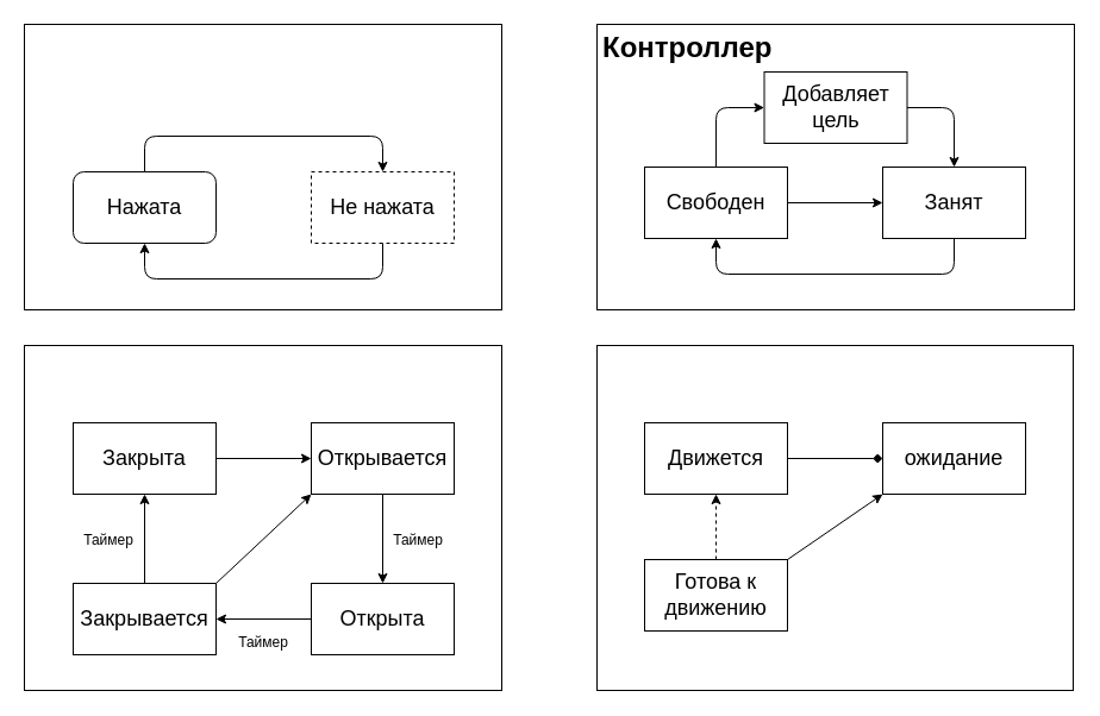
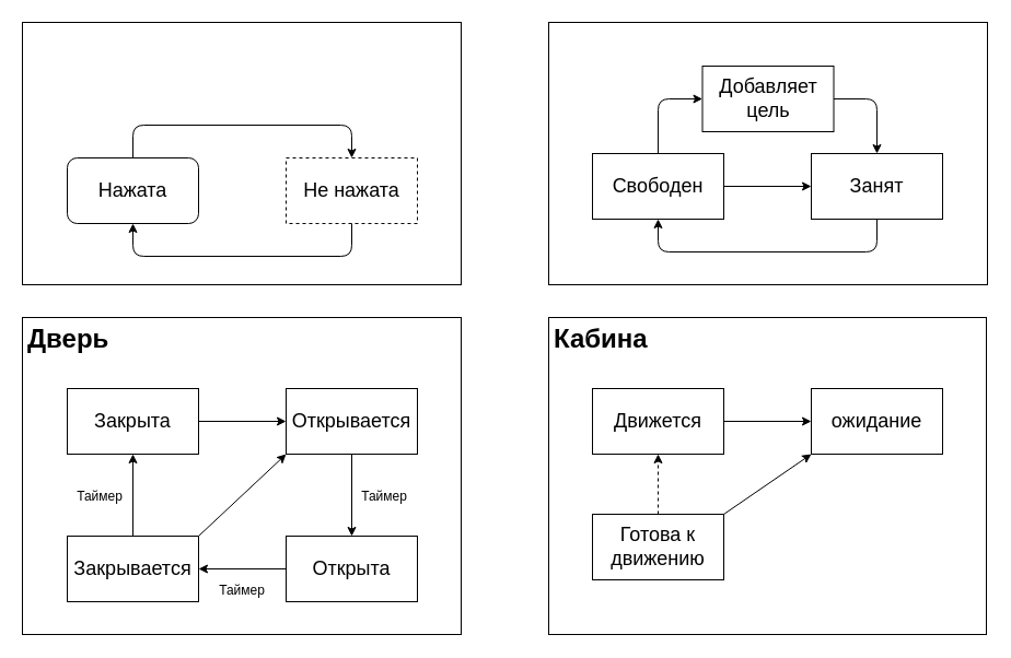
- <mxCell id="10" value="&lt;h1&gt;Контроллер&lt;/h1&gt;" style="text;html=1;strokeColor=none;fillColor=none;spacing=5;spacingTop=-20;whiteSpace=wrap;overflow=hidden;rounded=0;" parent="1" vertex="1"><mxGeometry x="501" width="160" height="40" as="geometry" y="20" /></mxCell>
+ <mxCell id="11" value="&lt;h1&gt;Дверь&lt;/h1&gt;" style="text;html=1;strokeColor=none;fillColor=none;spacing=5;spacingTop=-20;whiteSpace=wrap;overflow=hidden;rounded=0;" parent="1" vertex="1"><mxGeometry x="20" y="290" width="100" height="40" as="geometry" /></mxCell>
+ <mxCell id="12" value="&lt;h1&gt;Кабина&lt;/h1&gt;" style="text;html=1;strokeColor=none;fillColor=none;spacing=5;spacingTop=-20;whiteSpace=wrap;overflow=hidden;rounded=0;" parent="1" vertex="1"><mxGeometry x="501" y="290" width="100" height="40" as="geometry" /></mxCell>
- <mxCell id="31" value="" style="endArrow=diamond;html=1;exitX=1;exitY=0.5;exitDx=0;exitDy=0;entryX=0;entryY=0.5;entryDx=0;entryDy=0;" parent="1" source="28" target="29" edge="1"><mxGeometry width="50" height="50" relative="1" as="geometry"><mxPoint x="521" y="440" as="sourcePoint" /><mxPoint x="571" y="390" as="targetPoint" /></mxGeometry></mxCell>
+ <mxCell id="31" value="" style="endArrow=classic;html=1;exitX=1;exitY=0.5;exitDx=0;exitDy=0;entryX=0;entryY=0.5;entryDx=0;entryDy=0;" parent="1" source="28" target="29" edge="1"><mxGeometry width="50" height="50" relative="1" as="geometry"><mxPoint x="521" y="440" as="sourcePoint" /><mxPoint x="571" y="390" as="targetPoint" /></mxGeometry></mxCell>
